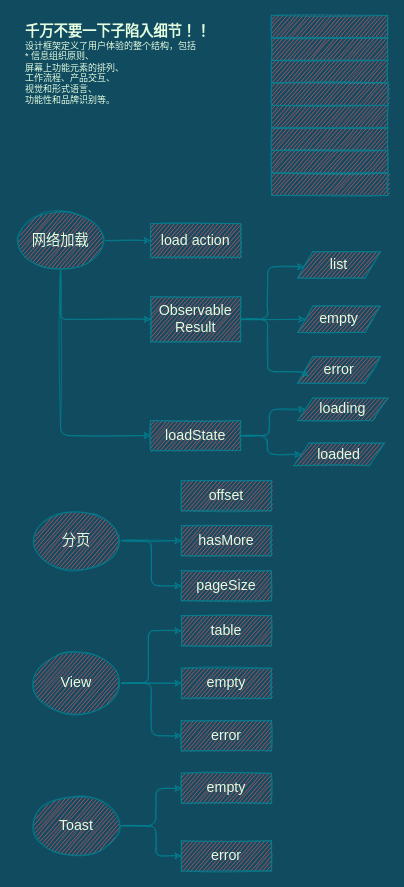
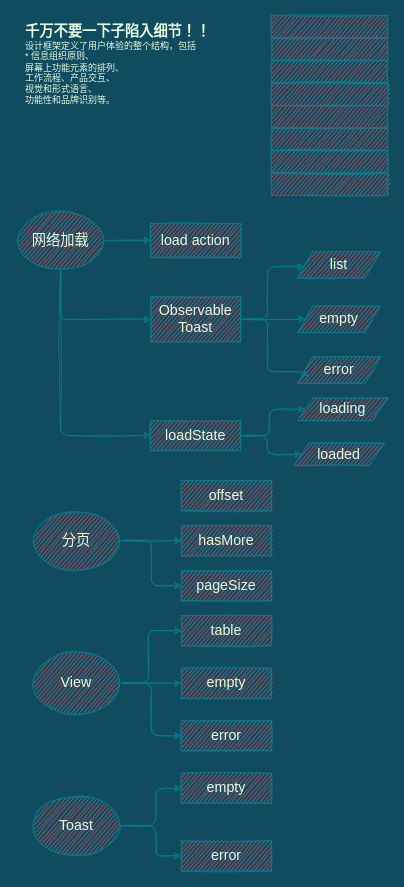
- <mxCell id="16" value="Observable Result" style="whiteSpace=wrap;html=1;fontSize=19;fillColor=#F45B69;strokeColor=#028090;fontColor=#E4FDE1;rounded=0;sketch=1;" vertex="1" parent="12"><mxGeometry x="180" y="115" width="120" height="60" as="geometry" /></mxCell>
+ <mxCell id="16" value="Observable Toast" style="whiteSpace=wrap;html=1;fontSize=19;fillColor=#F45B69;strokeColor=#028090;fontColor=#E4FDE1;rounded=0;sketch=1;" vertex="1" parent="12"><mxGeometry x="180" y="115" width="120" height="60" as="geometry" /></mxCell>
